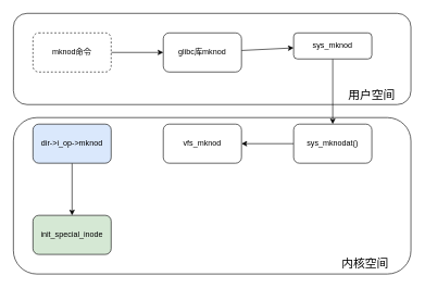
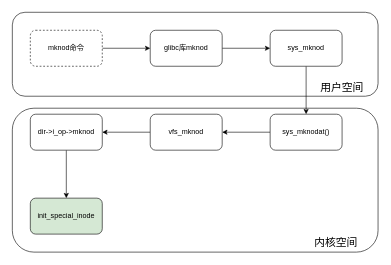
- <mxCell id="9" value="sys_mknod" style="rounded=1;whiteSpace=wrap;html=1;" parent="1" vertex="1"><mxGeometry x="450" y="50" width="120" height="40" as="geometry" /></mxCell>
+ <mxCell id="9" value="sys_mknod" style="rounded=1;whiteSpace=wrap;html=1;" parent="1" vertex="1"><mxGeometry x="450" y="50" width="120" height="60" as="geometry" /></mxCell>
- <mxCell id="15" value="dir-&amp;gt;i_op-&amp;gt;mknod" style="whiteSpace=wrap;html=1;rounded=1;fillColor=#dae8fc;" parent="1" vertex="1"><mxGeometry x="50" y="190" width="120" height="60" as="geometry" /></mxCell>
+ <mxCell id="15" value="dir-&amp;gt;i_op-&amp;gt;mknod" style="whiteSpace=wrap;html=1;rounded=1;" parent="1" vertex="1"><mxGeometry x="50" y="190" width="120" height="60" as="geometry" /></mxCell>
+ <mxCell id="12" value="" style="edgeStyle=none;html=1;" parent="1" source="13" target="15" edge="1"><mxGeometry relative="1" as="geometry" /></mxCell>
